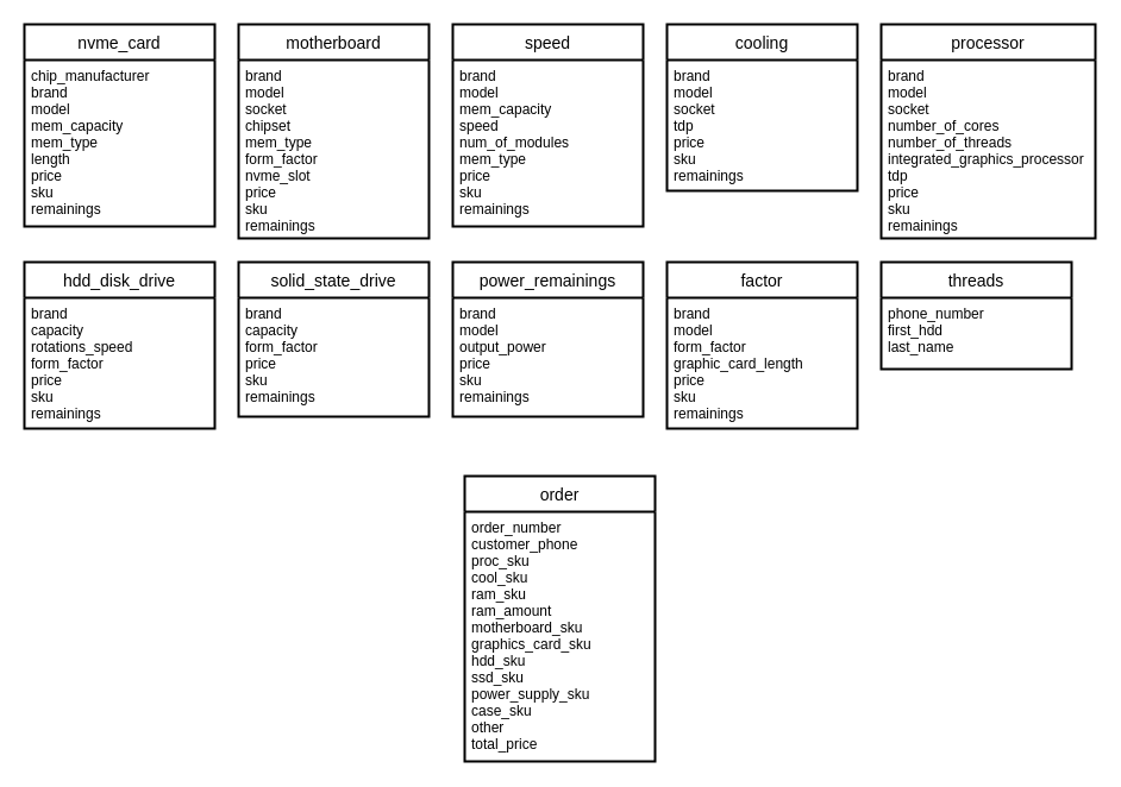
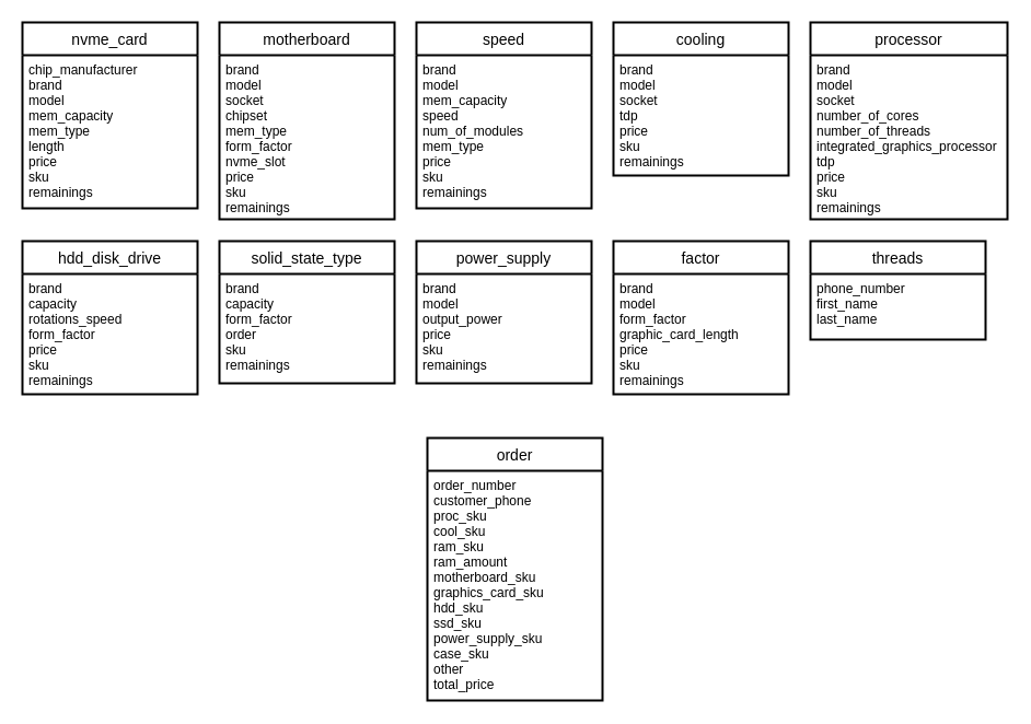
- <mxCell id="14" value="solid_state_drive" style="swimlane;childLayout=stackLayout;horizontal=1;startSize=30;horizontalStack=0;rounded=0;fontSize=14;fontStyle=0;strokeWidth=2;resizeParent=0;resizeLast=1;shadow=0;dashed=0;align=center;fontFamily=Helvetica;fontColor=default;" vertex="1" parent="1"><mxGeometry x="200" y="220" width="160" height="130" as="geometry" /></mxCell>
+ <mxCell id="14" value="solid_state_type" style="swimlane;childLayout=stackLayout;horizontal=1;startSize=30;horizontalStack=0;rounded=0;fontSize=14;fontStyle=0;strokeWidth=2;resizeParent=0;resizeLast=1;shadow=0;dashed=0;align=center;fontFamily=Helvetica;fontColor=default;" vertex="1" parent="1"><mxGeometry x="200" y="220" width="160" height="130" as="geometry" /></mxCell>
- <mxCell id="16" value="power_remainings" style="swimlane;childLayout=stackLayout;horizontal=1;startSize=30;horizontalStack=0;rounded=0;fontSize=14;fontStyle=0;strokeWidth=2;resizeParent=0;resizeLast=1;shadow=0;dashed=0;align=center;fontFamily=Helvetica;fontColor=default;" vertex="1" parent="1"><mxGeometry x="380" y="220" width="160" height="130" as="geometry" /></mxCell>
+ <mxCell id="16" value="power_supply" style="swimlane;childLayout=stackLayout;horizontal=1;startSize=30;horizontalStack=0;rounded=0;fontSize=14;fontStyle=0;strokeWidth=2;resizeParent=0;resizeLast=1;shadow=0;dashed=0;align=center;fontFamily=Helvetica;fontColor=default;" vertex="1" parent="1"><mxGeometry x="380" y="220" width="160" height="130" as="geometry" /></mxCell>
- <mxCell id="15" value="brand&#10;capacity&#10;form_factor&#10;price&#10;sku&#10;remainings" style="align=left;strokeColor=none;fillColor=none;spacingLeft=4;fontSize=12;verticalAlign=top;resizable=0;rotatable=0;part=1;" vertex="1" parent="14"><mxGeometry y="30" width="160" height="100" as="geometry" /></mxCell>
+ <mxCell id="15" value="brand&#10;capacity&#10;form_factor&#10;order&#10;sku&#10;remainings" style="align=left;strokeColor=none;fillColor=none;spacingLeft=4;fontSize=12;verticalAlign=top;resizable=0;rotatable=0;part=1;" vertex="1" parent="14"><mxGeometry y="30" width="160" height="100" as="geometry" /></mxCell>
- <mxCell id="21" value="phone_number&#10;first_hdd&#10;last_name" style="align=left;strokeColor=none;fillColor=none;spacingLeft=4;fontSize=12;verticalAlign=top;resizable=0;rotatable=0;part=1;" vertex="1" parent="20"><mxGeometry y="30" width="160" height="60" as="geometry" /></mxCell>
+ <mxCell id="21" value="phone_number&#10;first_name&#10;last_name" style="align=left;strokeColor=none;fillColor=none;spacingLeft=4;fontSize=12;verticalAlign=top;resizable=0;rotatable=0;part=1;" vertex="1" parent="20"><mxGeometry y="30" width="160" height="60" as="geometry" /></mxCell>
